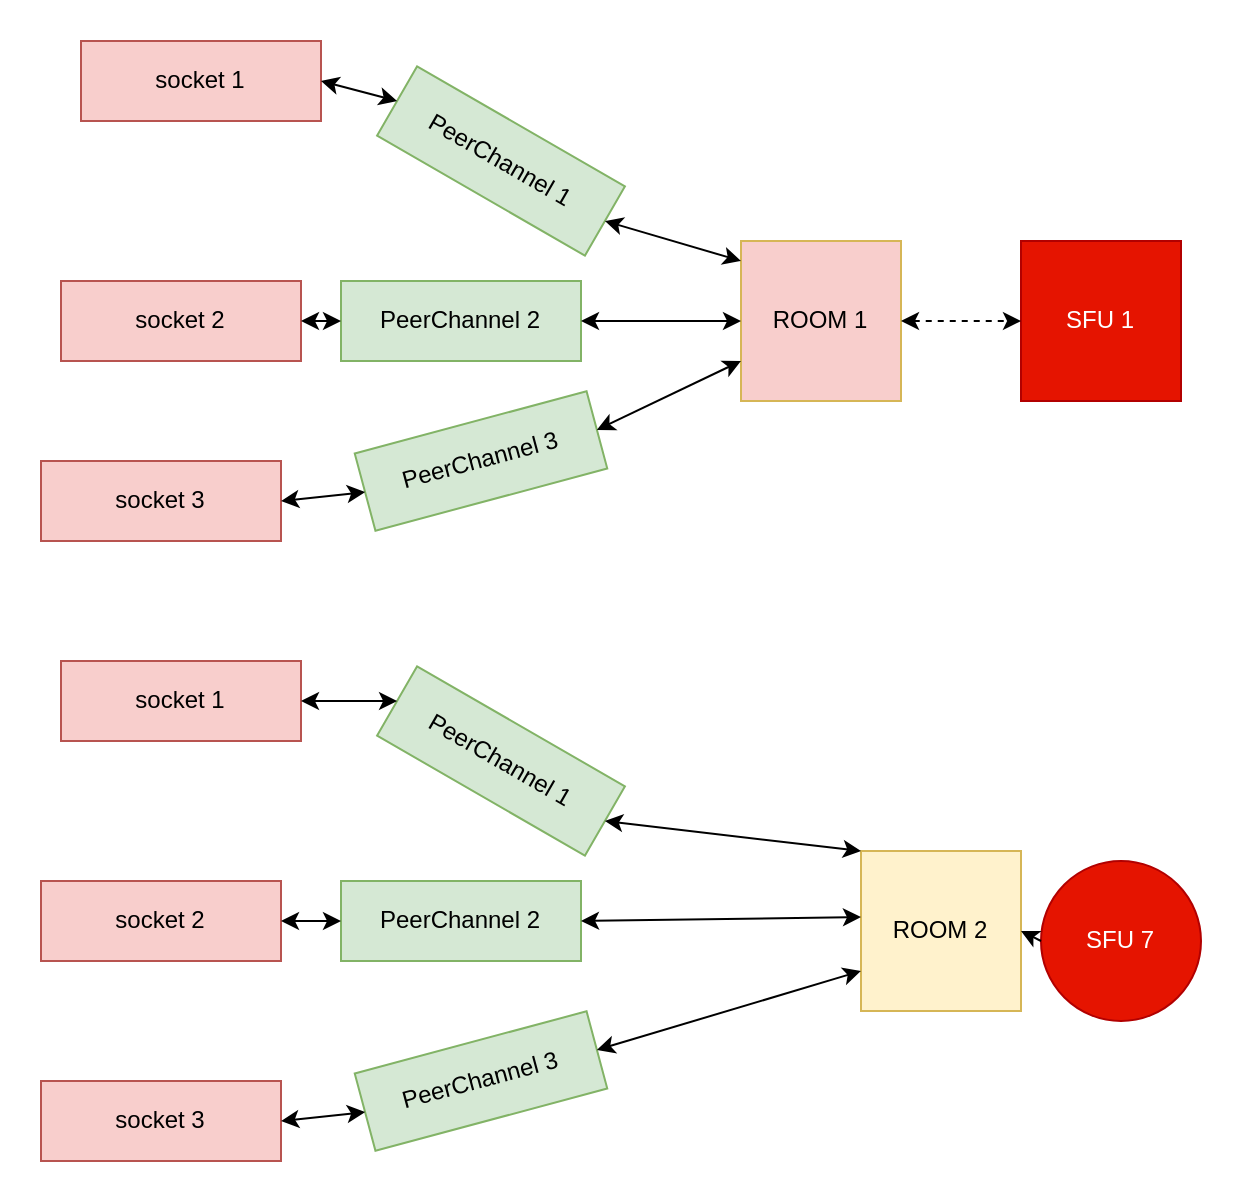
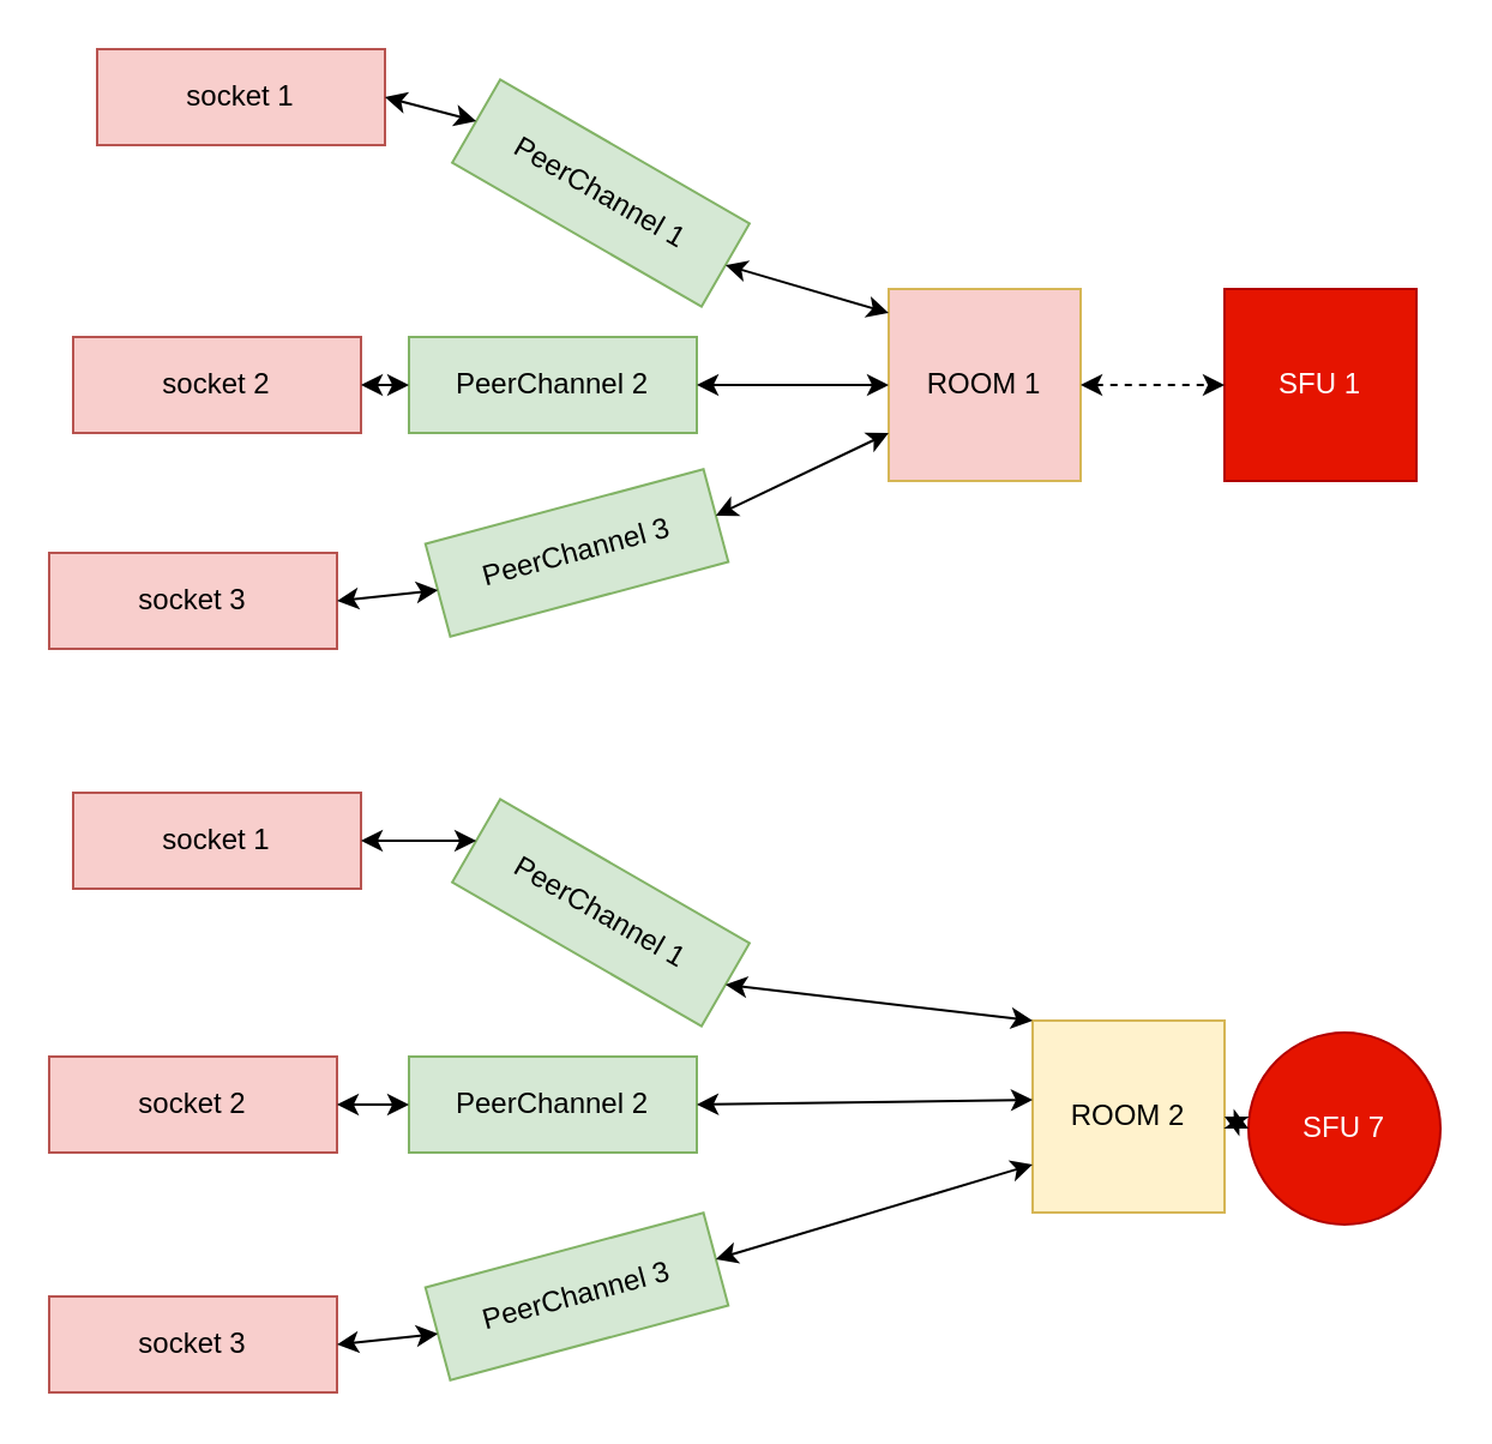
- <mxCell id="15" value="" style="endArrow=none;startArrow=classic;html=1;rounded=0;entryX=0;entryY=0.5;entryDx=0;entryDy=0;exitX=1;exitY=0.5;exitDx=0;exitDy=0;" parent="1" source="3" target="5" edge="1"><mxGeometry width="50" height="50" relative="1" as="geometry"><mxPoint x="280" y="350" as="sourcePoint" /><mxPoint x="330" y="300" as="targetPoint" /></mxGeometry></mxCell>
+ <mxCell id="15" value="" style="endArrow=classic;startArrow=classic;html=1;rounded=0;entryX=0;entryY=0.5;entryDx=0;entryDy=0;exitX=1;exitY=0.5;exitDx=0;exitDy=0;" parent="1" source="3" target="5" edge="1"><mxGeometry width="50" height="50" relative="1" as="geometry"><mxPoint x="280" y="350" as="sourcePoint" /><mxPoint x="330" y="300" as="targetPoint" /></mxGeometry></mxCell>
